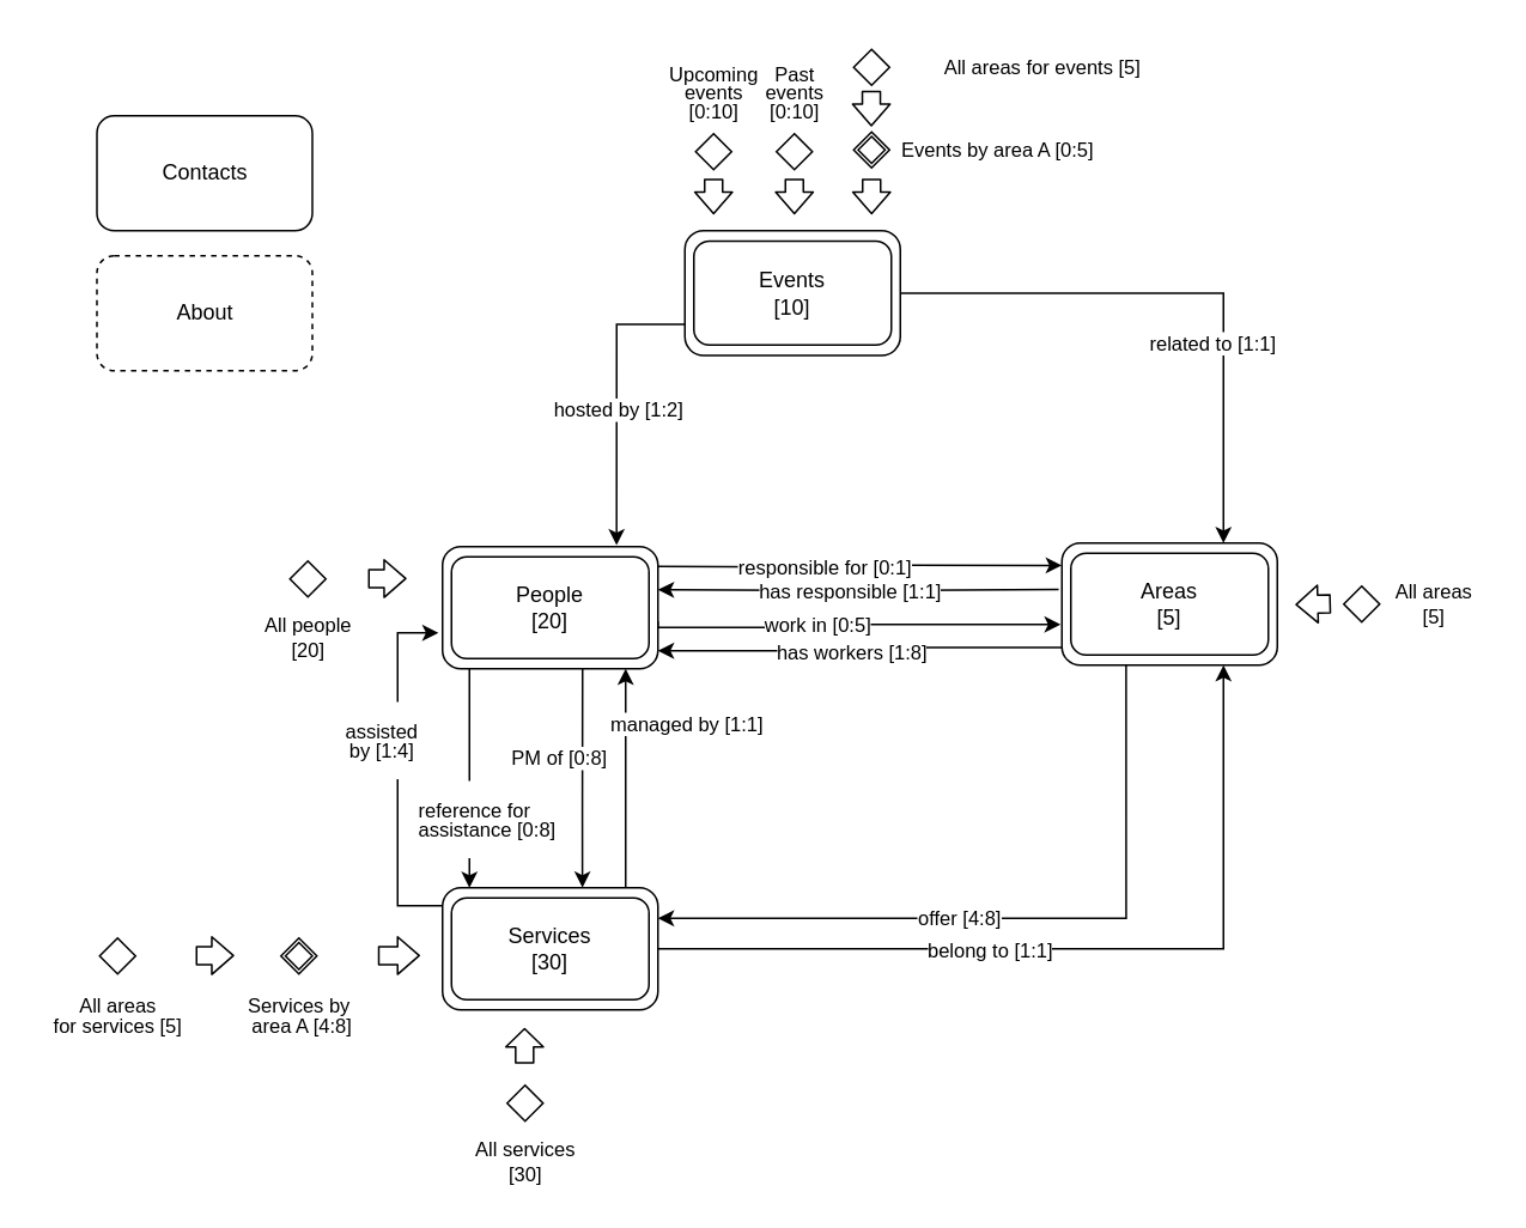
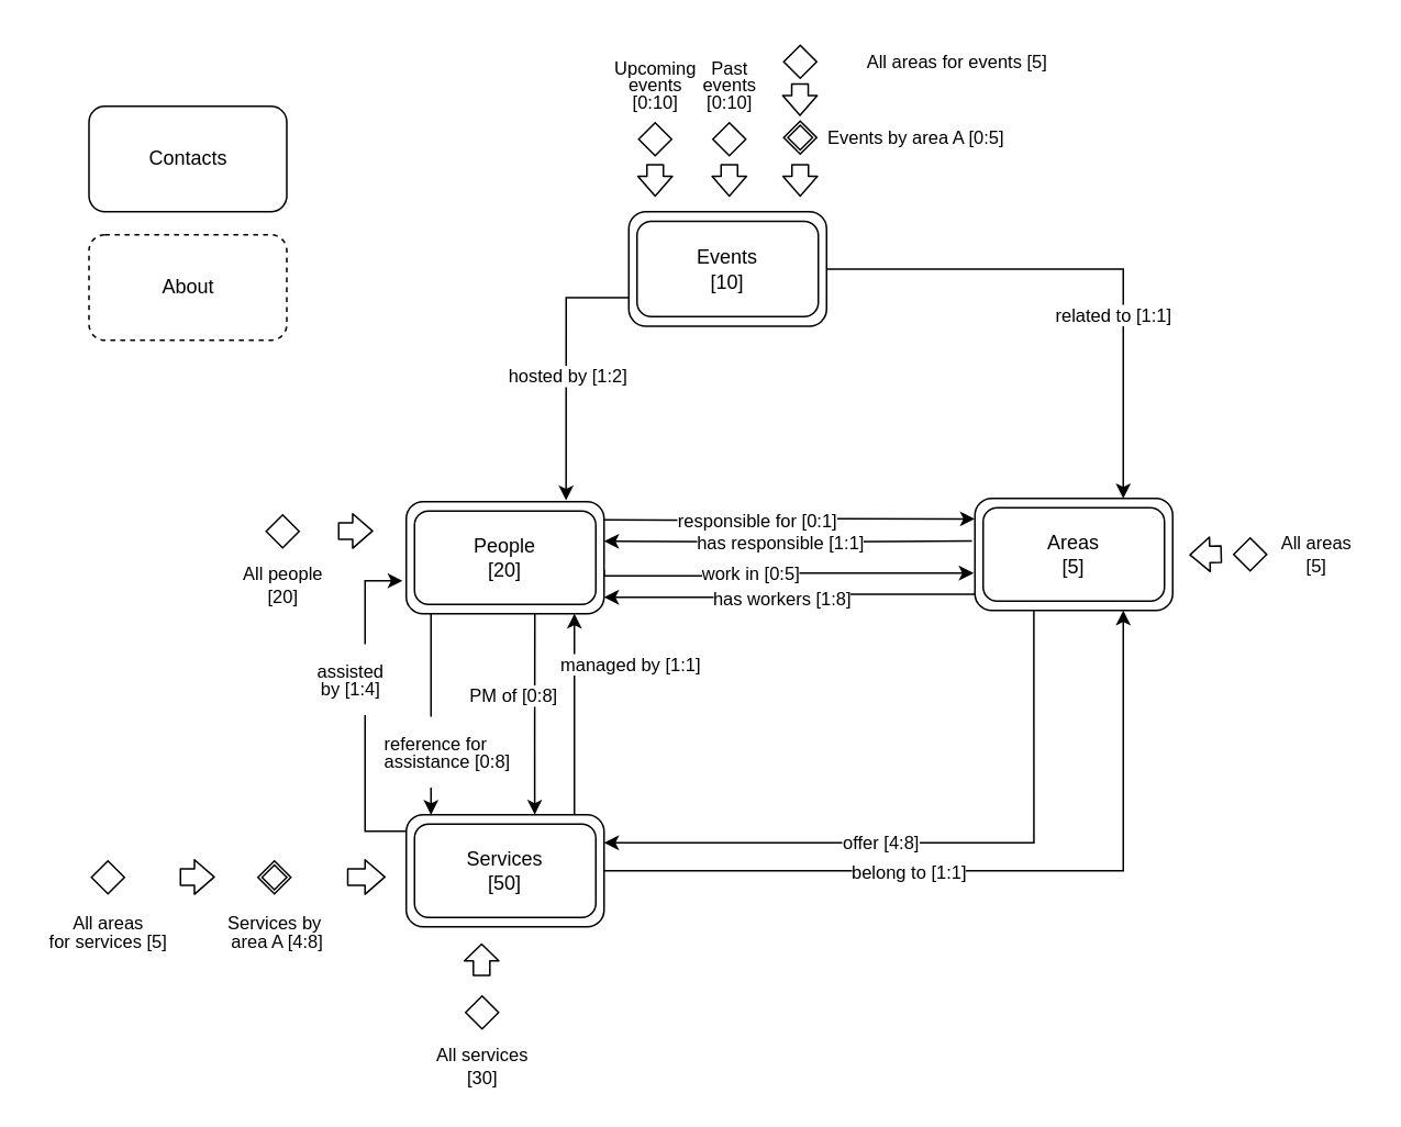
- <mxCell id="50" value="Services&lt;br&gt;[30]" style="rounded=1;whiteSpace=wrap;html=1;sketch=0;" parent="48" vertex="1"><mxGeometry x="5" y="5.667" width="110" height="56.667" as="geometry" /></mxCell>
+ <mxCell id="50" value="Services&lt;br&gt;[50]" style="rounded=1;whiteSpace=wrap;html=1;sketch=0;" parent="48" vertex="1"><mxGeometry x="5" y="5.667" width="110" height="56.667" as="geometry" /></mxCell>
